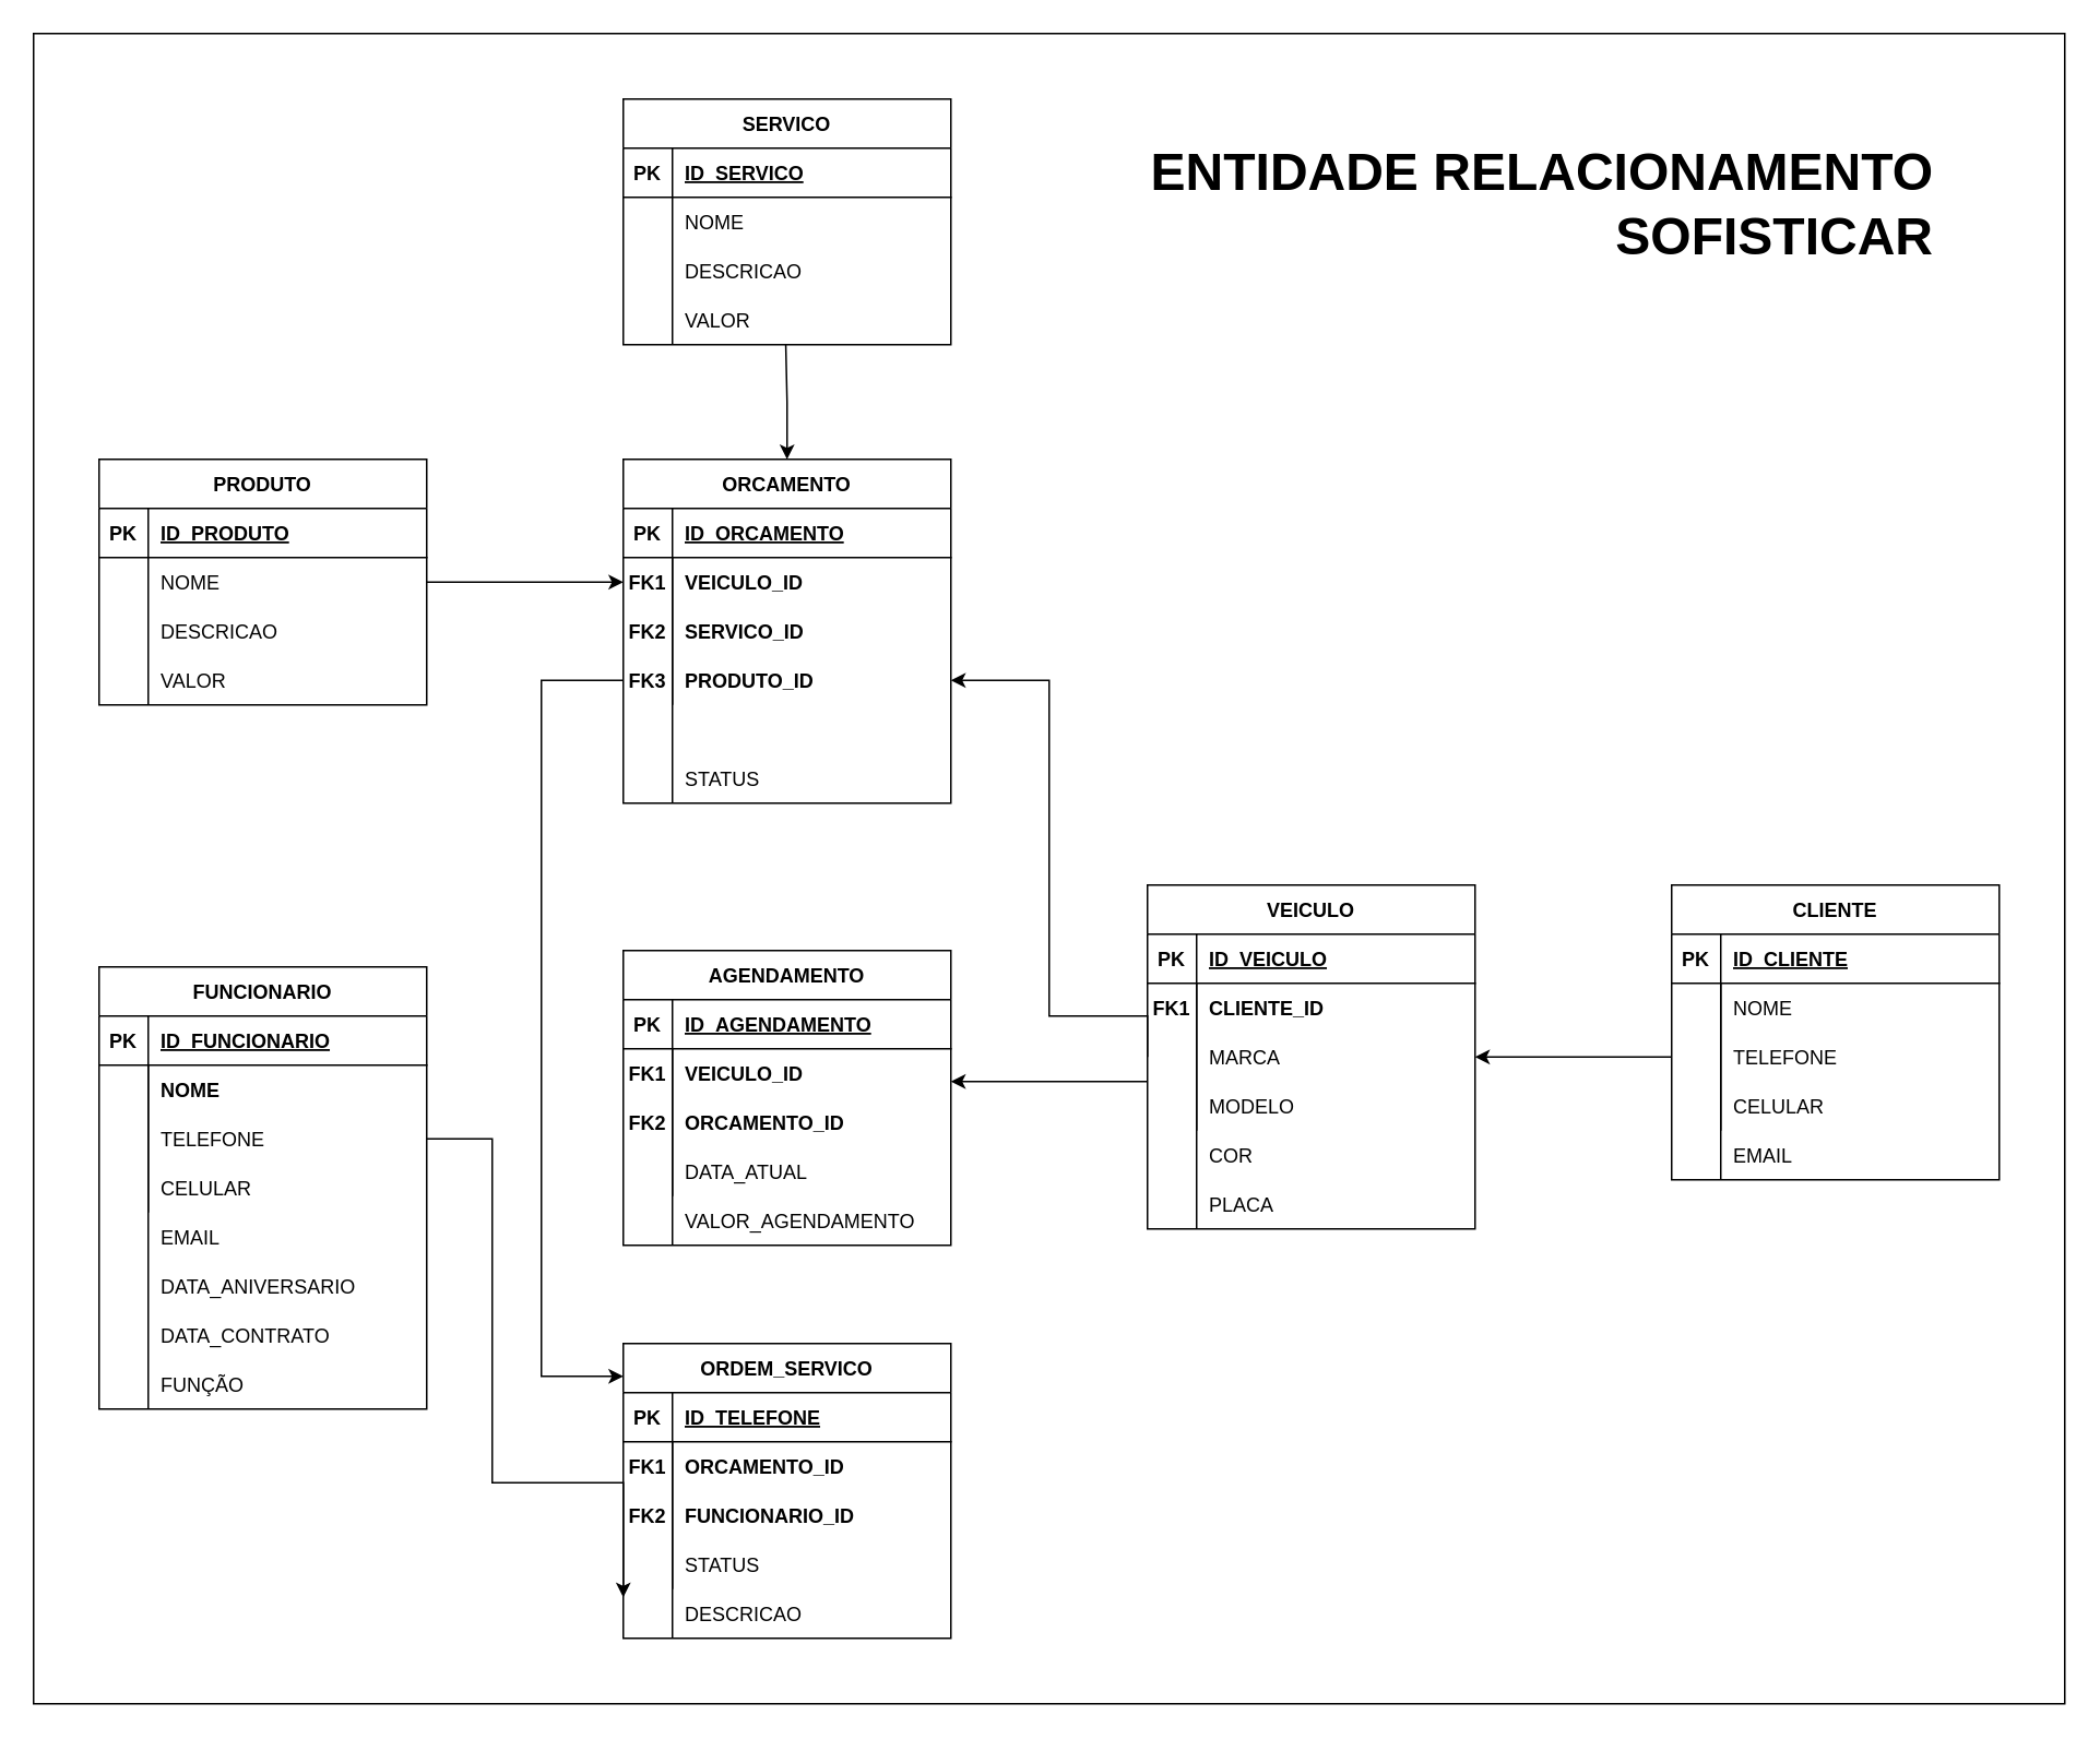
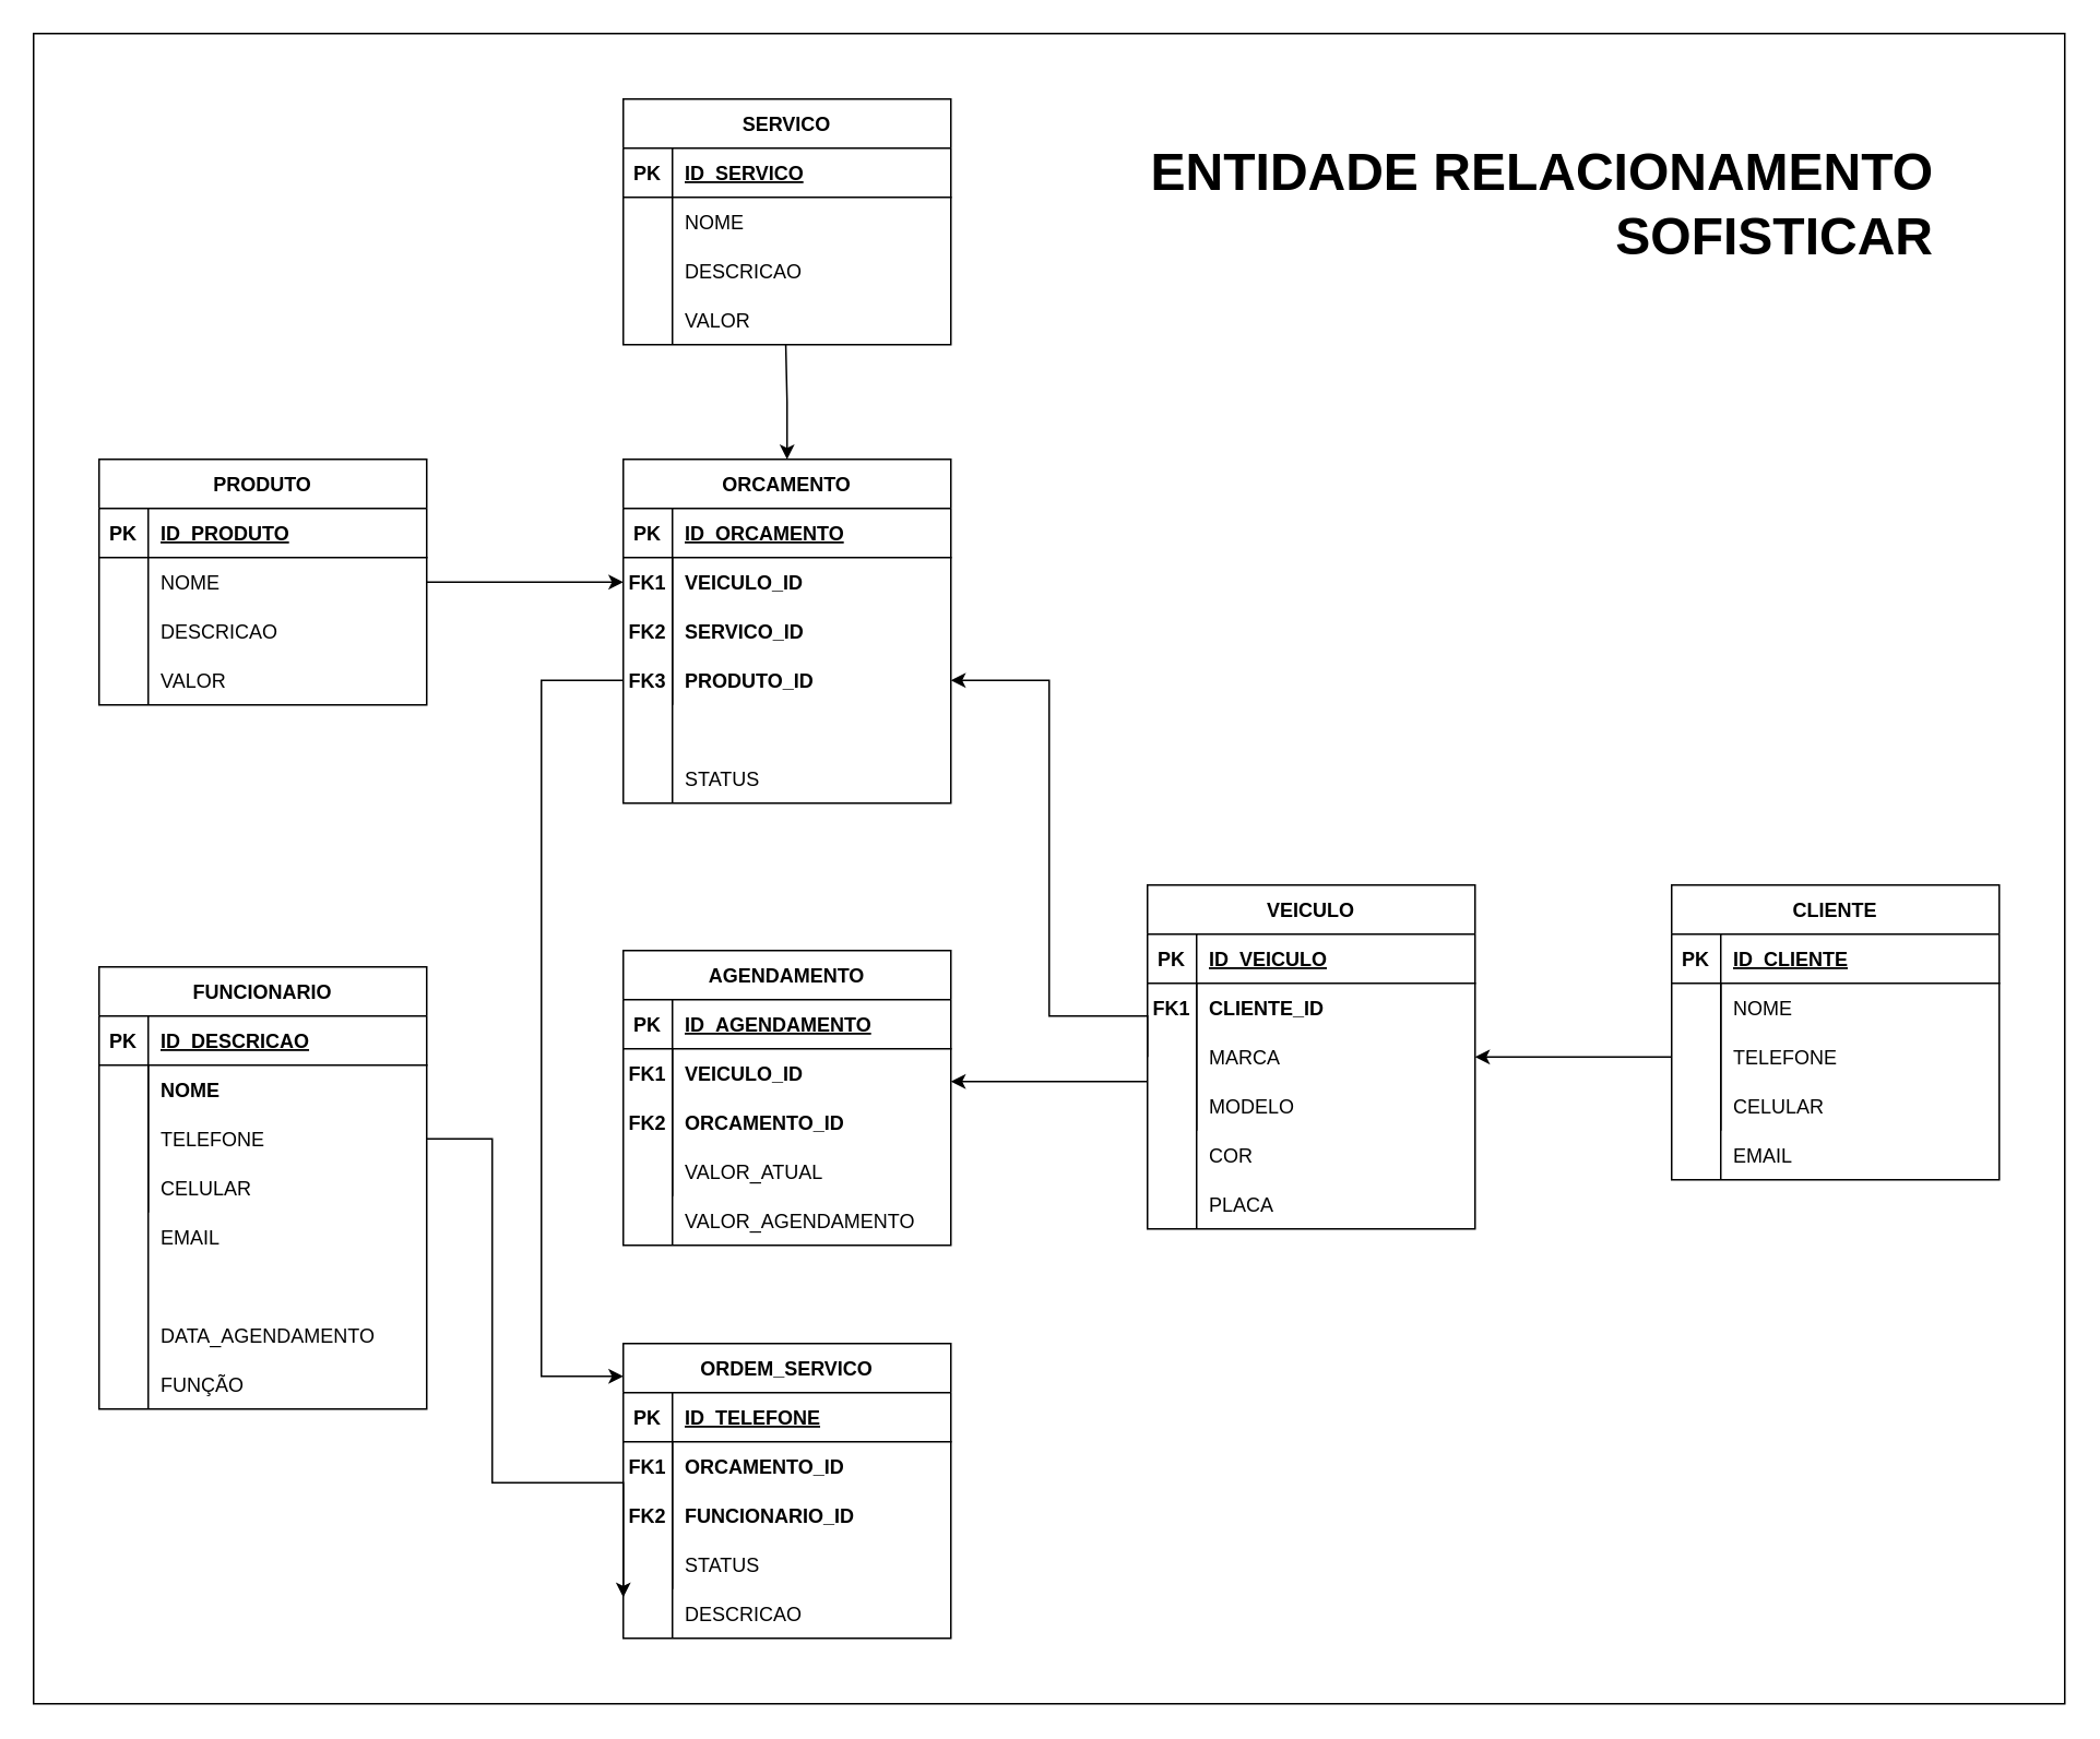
- <mxCell id="106" value="ID_FUNCIONARIO" style="shape=partialRectangle;connectable=0;fillColor=none;top=0;left=0;bottom=0;right=0;align=left;spacingLeft=6;fontStyle=5;overflow=hidden;" parent="104" vertex="1"><mxGeometry x="30" width="170" height="30" as="geometry"><mxRectangle width="170" height="30" as="alternateBounds" /></mxGeometry></mxCell>
+ <mxCell id="106" value="ID_DESCRICAO" style="shape=partialRectangle;connectable=0;fillColor=none;top=0;left=0;bottom=0;right=0;align=left;spacingLeft=6;fontStyle=5;overflow=hidden;" parent="104" vertex="1"><mxGeometry x="30" width="170" height="30" as="geometry"><mxRectangle width="170" height="30" as="alternateBounds" /></mxGeometry></mxCell>
- <mxCell id="138" value="DATA_ATUAL" style="shape=partialRectangle;connectable=0;fillColor=none;top=0;left=0;bottom=0;right=0;align=left;spacingLeft=6;overflow=hidden;" vertex="1" parent="136"><mxGeometry x="30" y="-30" width="170" height="30" as="geometry"><mxRectangle width="170" height="30" as="alternateBounds" /></mxGeometry></mxCell>
+ <mxCell id="138" value="VALOR_ATUAL" style="shape=partialRectangle;connectable=0;fillColor=none;top=0;left=0;bottom=0;right=0;align=left;spacingLeft=6;overflow=hidden;" vertex="1" parent="136"><mxGeometry x="30" y="-30" width="170" height="30" as="geometry"><mxRectangle width="170" height="30" as="alternateBounds" /></mxGeometry></mxCell>
- <mxCell id="148" value="DATA_ANIVERSARIO" style="shape=partialRectangle;connectable=0;fillColor=none;top=0;left=0;bottom=0;right=0;align=left;spacingLeft=6;overflow=hidden;" vertex="1" parent="1"><mxGeometry x="90" y="770" width="170" height="30" as="geometry"><mxRectangle width="170" height="30" as="alternateBounds" /></mxGeometry></mxCell>
- <mxCell id="149" value="DATA_CONTRATO" style="shape=partialRectangle;connectable=0;fillColor=none;top=0;left=0;bottom=0;right=0;align=left;spacingLeft=6;overflow=hidden;" vertex="1" parent="1"><mxGeometry x="90" y="800" width="170" height="30" as="geometry"><mxRectangle width="170" height="30" as="alternateBounds" /></mxGeometry></mxCell>
+ <mxCell id="149" value="DATA_AGENDAMENTO" style="shape=partialRectangle;connectable=0;fillColor=none;top=0;left=0;bottom=0;right=0;align=left;spacingLeft=6;overflow=hidden;" vertex="1" parent="1"><mxGeometry x="90" y="800" width="170" height="30" as="geometry"><mxRectangle width="170" height="30" as="alternateBounds" /></mxGeometry></mxCell>
